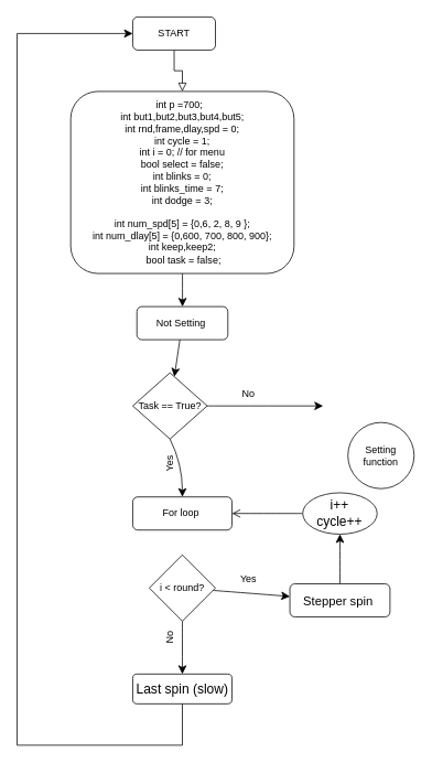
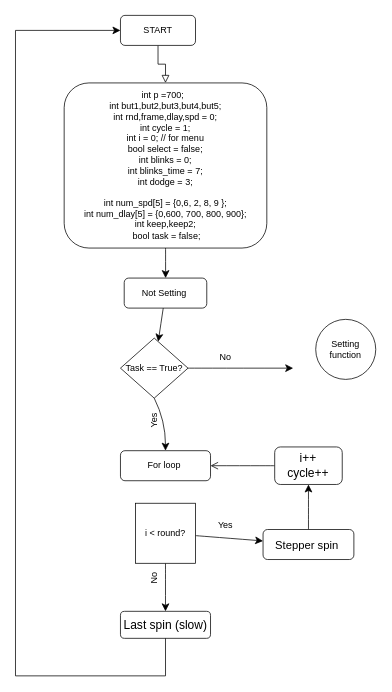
- <mxCell id="25" value="Setting function" style="ellipse;whiteSpace=wrap;html=1;shadow=0;strokeColor=default;strokeWidth=1;fontFamily=Helvetica;fontSize=12;fontColor=default;fillColor=default;" vertex="1" parent="1"><mxGeometry x="420" y="510" width="80" height="80" as="geometry" /></mxCell>
+ <mxCell id="25" value="Setting function" style="ellipse;whiteSpace=wrap;html=1;shadow=0;strokeColor=default;strokeWidth=1;fontFamily=Helvetica;fontSize=12;fontColor=default;fillColor=default;" vertex="1" parent="1"><mxGeometry x="420" y="425" width="80" height="80" as="geometry" /></mxCell>
- <mxCell id="18" value="i++&lt;br&gt;cycle++" style="ellipse;whiteSpace=wrap;html=1;fontSize=16;shadow=0;strokeWidth=1;" vertex="1" parent="1"><mxGeometry x="365.35" y="595" width="90" height="50" as="geometry" /></mxCell>
+ <mxCell id="18" value="i++&lt;br&gt;cycle++" style="whiteSpace=wrap;html=1;fontSize=16;rounded=1;shadow=0;strokeWidth=1;" vertex="1" parent="1"><mxGeometry x="365.35" y="595" width="90" height="50" as="geometry" /></mxCell>
- <mxCell id="14" value="i &amp;lt; round?" style="rhombus;whiteSpace=wrap;html=1;shadow=0;strokeColor=default;strokeWidth=1;fontFamily=Helvetica;fontSize=12;fontColor=default;fillColor=default;" vertex="1" parent="1"><mxGeometry x="179.85" y="670" width="80" height="80" as="geometry" /></mxCell>
+ <mxCell id="14" value="i &amp;lt; round?" style="whiteSpace=wrap;html=1;shadow=0;strokeColor=default;strokeWidth=1;fontFamily=Helvetica;fontSize=12;fontColor=default;fillColor=default;rounded=0;" vertex="1" parent="1"><mxGeometry x="179.85" y="670" width="80" height="80" as="geometry" /></mxCell>
